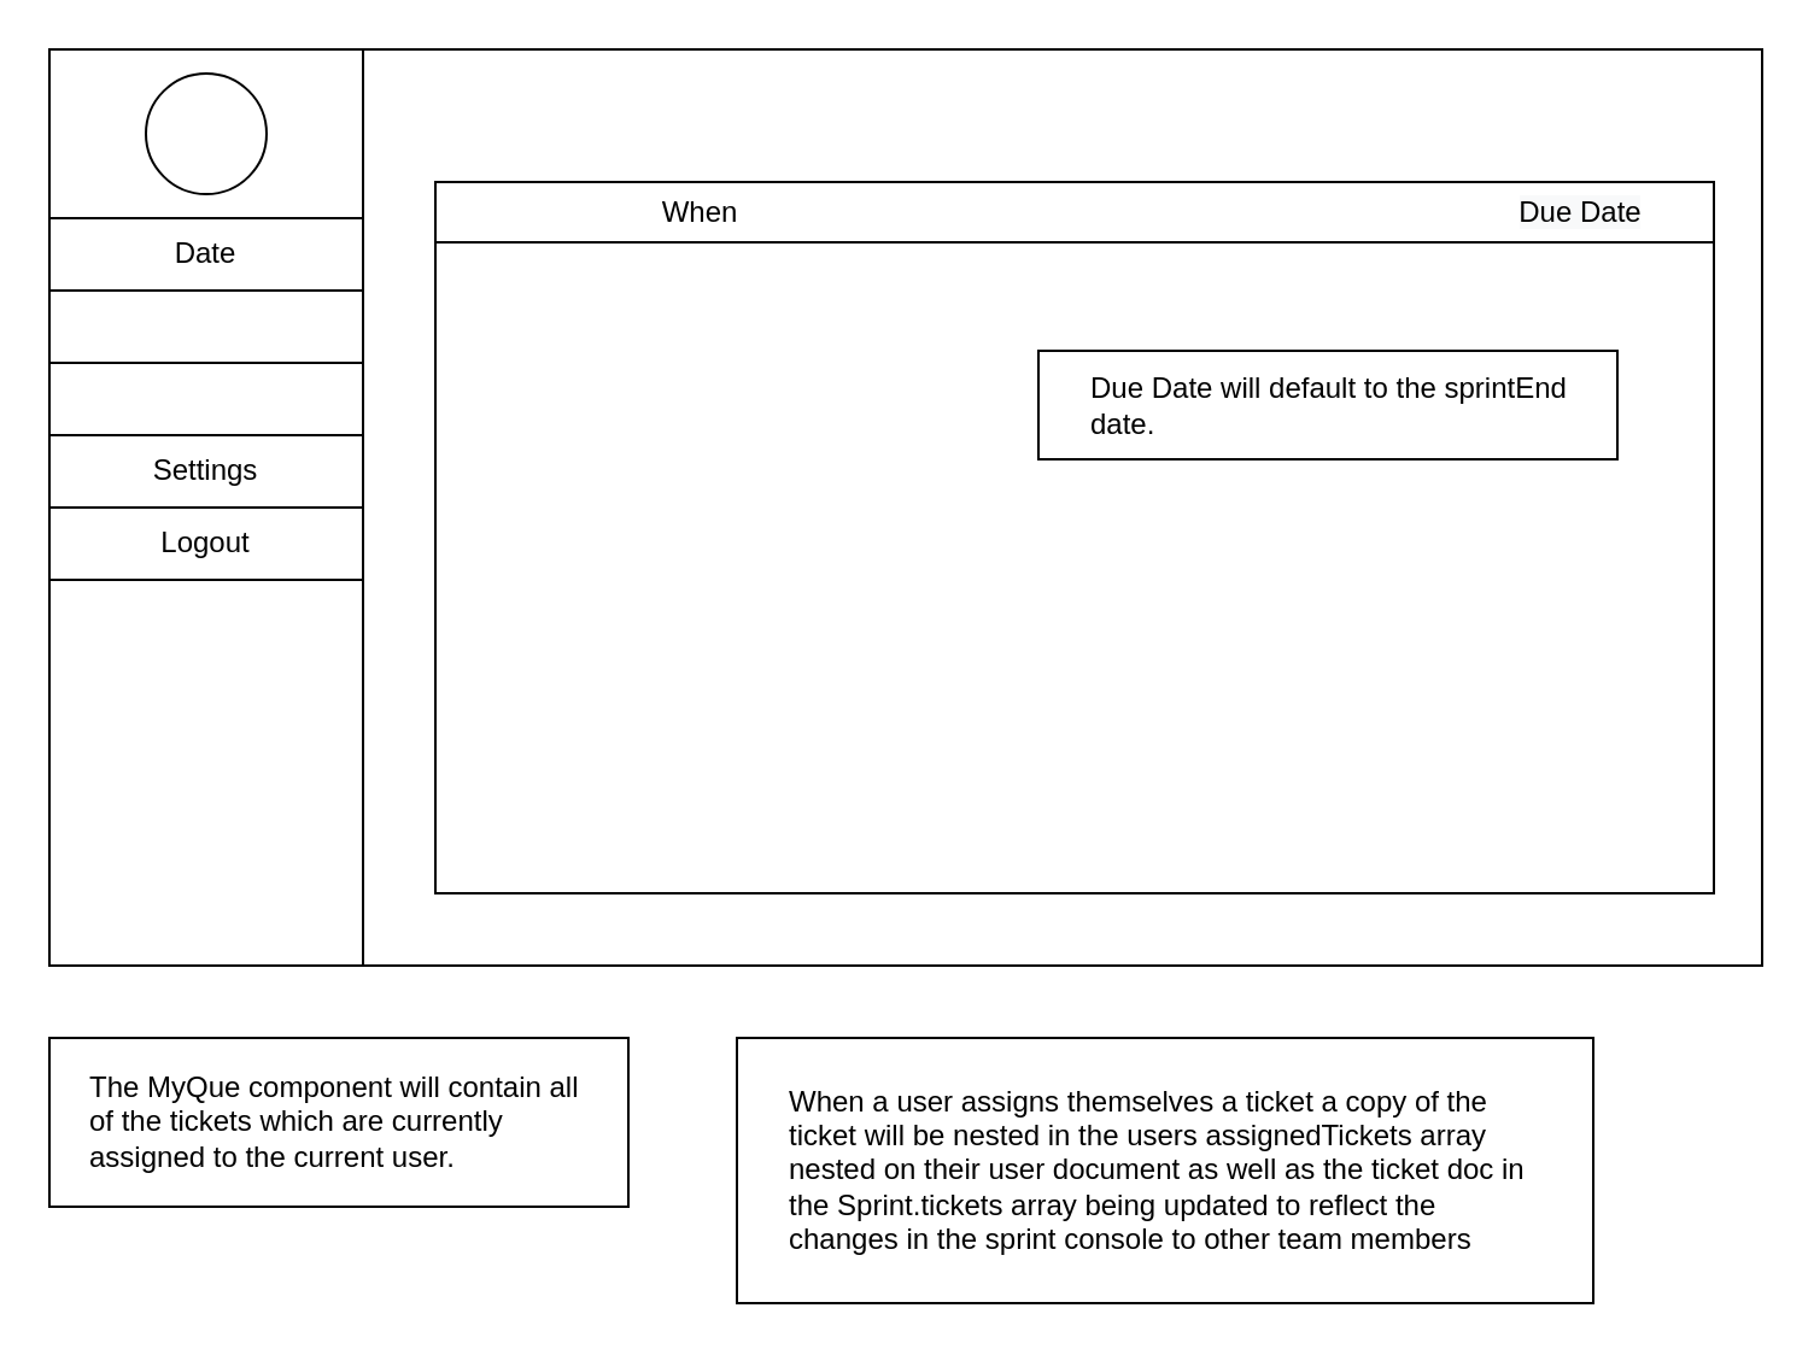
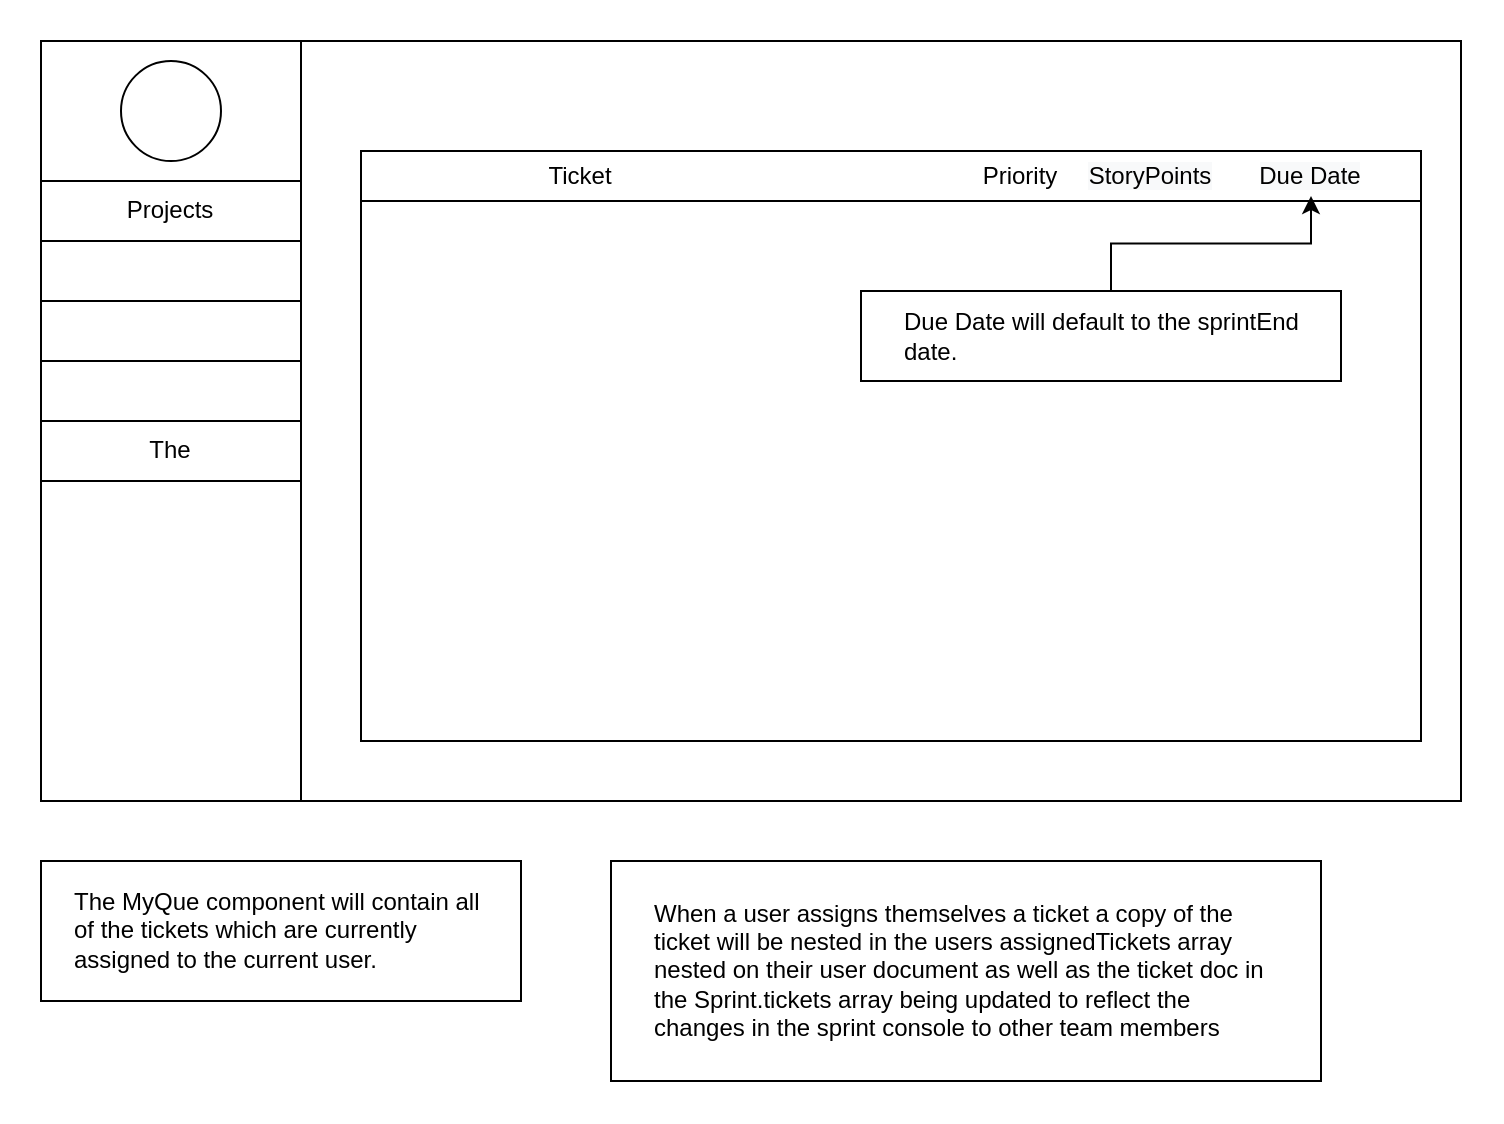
+ <mxCell id="16" value="Priority" style="text;html=1;strokeColor=none;fillColor=none;align=center;verticalAlign=middle;whiteSpace=wrap;rounded=0;" vertex="1" parent="1"><mxGeometry x="490" y="77.5" width="40" height="20" as="geometry" /></mxCell>
+ <mxCell id="17" value="&lt;meta charset=&quot;utf-8&quot;&gt;&lt;span style=&quot;color: rgb(0, 0, 0); font-family: Helvetica; font-size: 12px; font-style: normal; font-variant-ligatures: normal; font-variant-caps: normal; font-weight: 400; letter-spacing: normal; orphans: 2; text-align: center; text-indent: 0px; text-transform: none; widows: 2; word-spacing: 0px; -webkit-text-stroke-width: 0px; background-color: rgb(248, 249, 250); text-decoration-style: initial; text-decoration-color: initial; float: none; display: inline !important;&quot;&gt;StoryPoints&lt;/span&gt;" style="text;html=1;strokeColor=none;fillColor=none;align=center;verticalAlign=middle;whiteSpace=wrap;rounded=0;" vertex="1" parent="1"><mxGeometry x="540" y="77.5" width="70" height="20" as="geometry" /></mxCell>
- <mxCell id="15" value="When" style="text;html=1;strokeColor=none;fillColor=none;align=center;verticalAlign=middle;whiteSpace=wrap;rounded=0;" vertex="1" parent="1"><mxGeometry x="270" y="77.5" width="40" height="20" as="geometry" /></mxCell>
+ <mxCell id="15" value="Ticket" style="text;html=1;strokeColor=none;fillColor=none;align=center;verticalAlign=middle;whiteSpace=wrap;rounded=0;" vertex="1" parent="1"><mxGeometry x="270" y="77.5" width="40" height="20" as="geometry" /></mxCell>
- <mxCell id="9" value="Date" style="text;html=1;strokeColor=none;fillColor=none;align=center;verticalAlign=middle;whiteSpace=wrap;rounded=0;" vertex="1" parent="1"><mxGeometry x="40" y="95" width="90" height="20" as="geometry" /></mxCell>
+ <mxCell id="9" value="Projects" style="text;html=1;strokeColor=none;fillColor=none;align=center;verticalAlign=middle;whiteSpace=wrap;rounded=0;" vertex="1" parent="1"><mxGeometry x="40" y="95" width="90" height="20" as="geometry" /></mxCell>
+ <mxCell id="24" style="edgeStyle=orthogonalEdgeStyle;rounded=0;orthogonalLoop=1;jettySize=auto;html=1;" edge="1" parent="1" source="25" target="18"><mxGeometry relative="1" as="geometry" /></mxCell>
- <mxCell id="10" value="Settings" style="text;html=1;strokeColor=none;fillColor=none;align=center;verticalAlign=middle;whiteSpace=wrap;rounded=0;" vertex="1" parent="1"><mxGeometry x="40" y="185" width="90" height="20" as="geometry" /></mxCell>
- <mxCell id="11" value="Logout" style="text;html=1;strokeColor=none;fillColor=none;align=center;verticalAlign=middle;whiteSpace=wrap;rounded=0;" vertex="1" parent="1"><mxGeometry x="40" y="215" width="90" height="20" as="geometry" /></mxCell>
+ <mxCell id="11" value="The" style="text;html=1;strokeColor=none;fillColor=none;align=center;verticalAlign=middle;whiteSpace=wrap;rounded=0;" vertex="1" parent="1"><mxGeometry x="40" y="215" width="90" height="20" as="geometry" /></mxCell>
